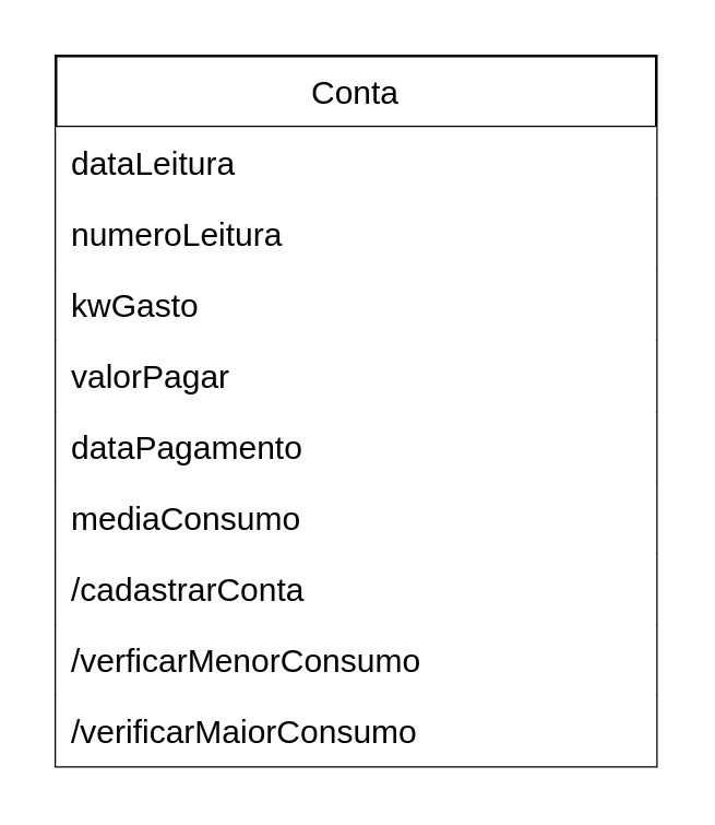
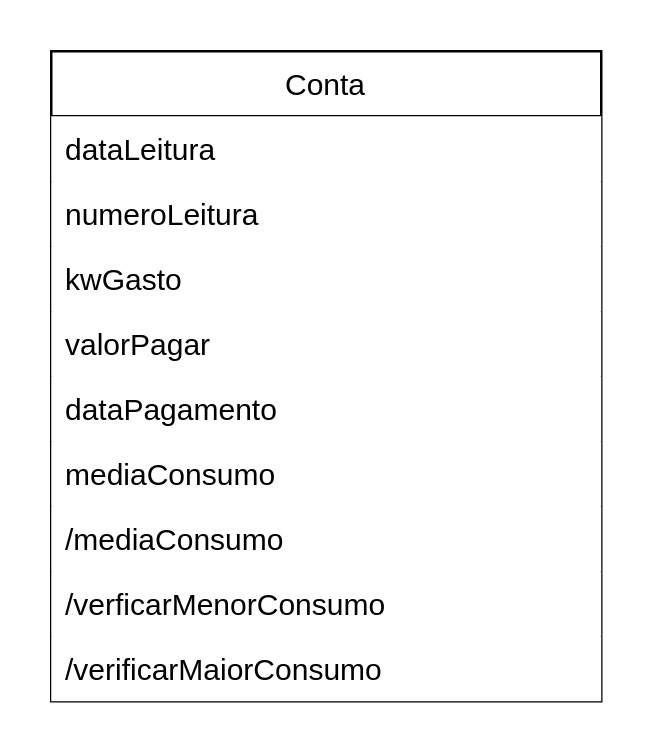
- <mxCell id="9" value="/cadastrarConta" style="text;strokeColor=none;fillColor=#FFFFFF;align=left;verticalAlign=top;spacingLeft=4;spacingRight=4;overflow=hidden;rotatable=0;points=[[0,0.5],[1,0.5]];portConstraint=eastwest;" vertex="1" parent="2"><mxGeometry y="182" width="220" height="26" as="geometry" /></mxCell>
+ <mxCell id="9" value="/mediaConsumo" style="text;strokeColor=none;fillColor=#FFFFFF;align=left;verticalAlign=top;spacingLeft=4;spacingRight=4;overflow=hidden;rotatable=0;points=[[0,0.5],[1,0.5]];portConstraint=eastwest;" vertex="1" parent="2"><mxGeometry y="182" width="220" height="26" as="geometry" /></mxCell>
